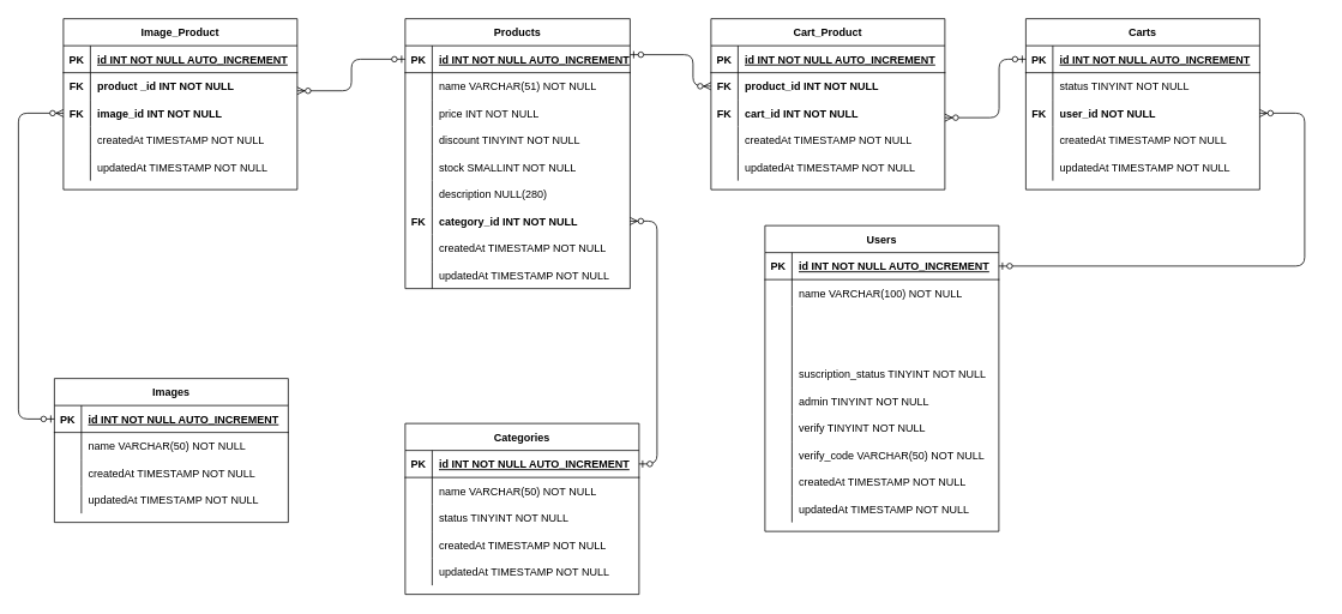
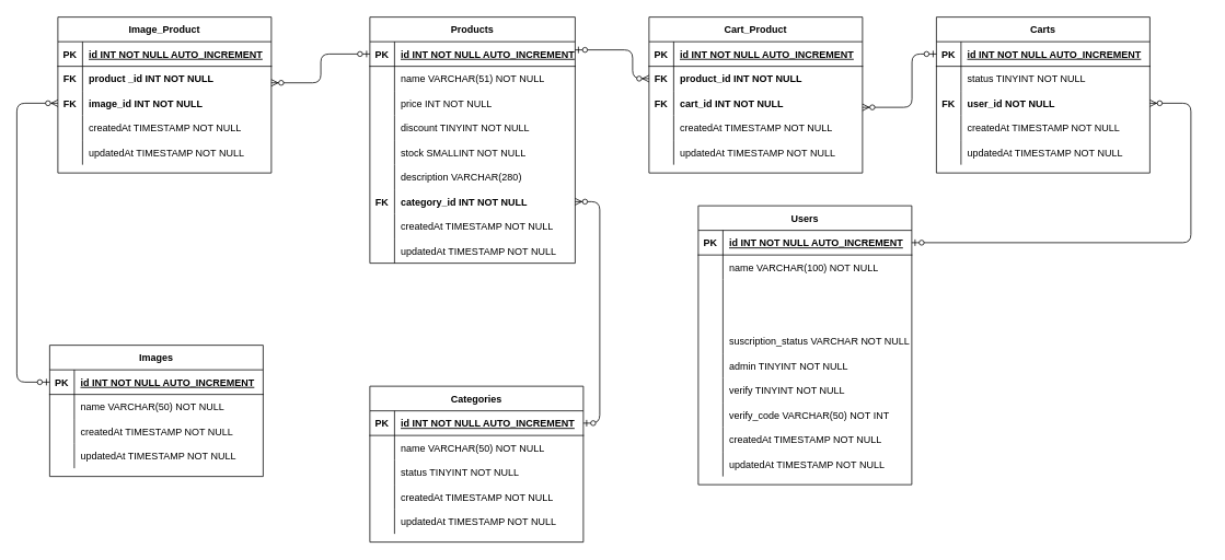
- <mxCell id="23" value="description NULL(280)" style="shape=partialRectangle;overflow=hidden;connectable=0;fillColor=none;top=0;left=0;bottom=0;right=0;align=left;spacingLeft=6;" parent="21" vertex="1"><mxGeometry x="30" width="220" height="30" as="geometry" /></mxCell>
+ <mxCell id="23" value="description VARCHAR(280)" style="shape=partialRectangle;overflow=hidden;connectable=0;fillColor=none;top=0;left=0;bottom=0;right=0;align=left;spacingLeft=6;" parent="21" vertex="1"><mxGeometry x="30" width="220" height="30" as="geometry" /></mxCell>
- <mxCell id="46" value="suscription_status TINYINT NOT NULL" style="shape=partialRectangle;overflow=hidden;connectable=0;fillColor=none;top=0;left=0;bottom=0;right=0;align=left;spacingLeft=6;" parent="44" vertex="1"><mxGeometry x="30" width="230" height="30" as="geometry" /></mxCell>
+ <mxCell id="46" value="suscription_status VARCHAR NOT NULL" style="shape=partialRectangle;overflow=hidden;connectable=0;fillColor=none;top=0;left=0;bottom=0;right=0;align=left;spacingLeft=6;" parent="44" vertex="1"><mxGeometry x="30" width="230" height="30" as="geometry" /></mxCell>
- <mxCell id="55" value="verify_code VARCHAR(50) NOT NULL" style="shape=partialRectangle;overflow=hidden;connectable=0;fillColor=none;top=0;left=0;bottom=0;right=0;align=left;spacingLeft=6;" parent="53" vertex="1"><mxGeometry x="30" width="230" height="30" as="geometry" /></mxCell>
+ <mxCell id="55" value="verify_code VARCHAR(50) NOT INT" style="shape=partialRectangle;overflow=hidden;connectable=0;fillColor=none;top=0;left=0;bottom=0;right=0;align=left;spacingLeft=6;" parent="53" vertex="1"><mxGeometry x="30" width="230" height="30" as="geometry" /></mxCell>
